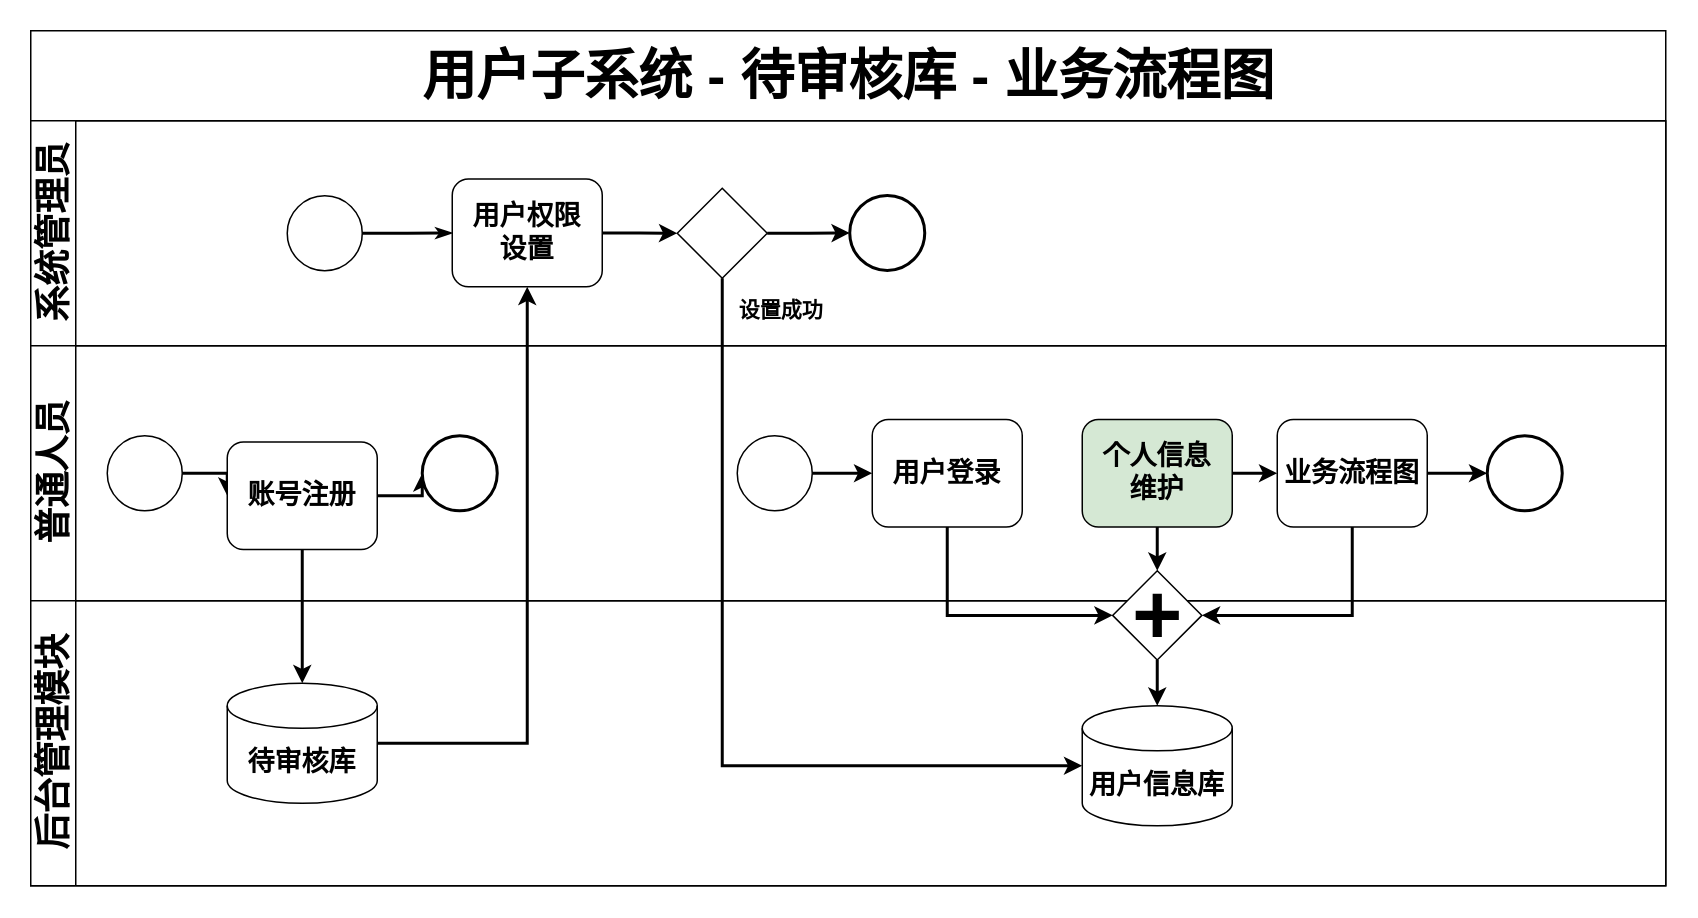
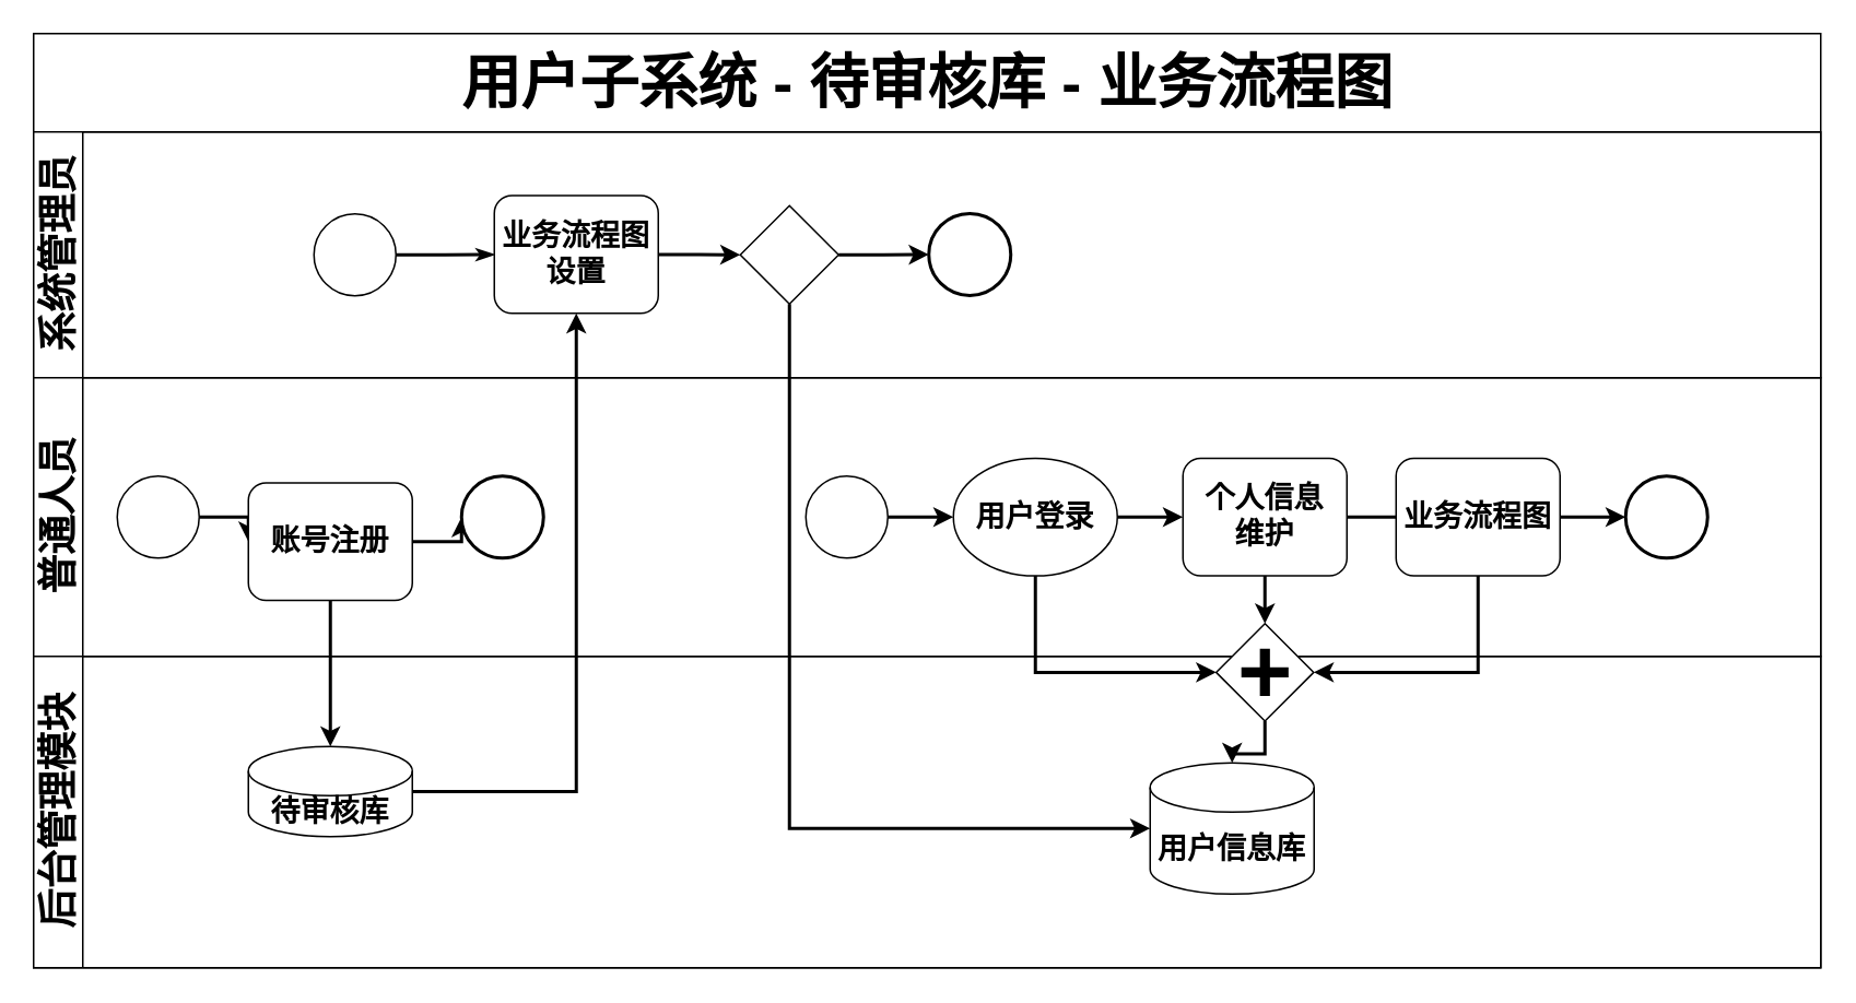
- <mxCell id="10" value="&lt;span style=&quot;font-size: 18px&quot;&gt;&lt;b&gt;用户权限&lt;br&gt;设置&lt;br&gt;&lt;/b&gt;&lt;/span&gt;" style="rounded=1;whiteSpace=wrap;html=1;shadow=0;labelBackgroundColor=none;strokeWidth=1;fontFamily=Verdana;fontSize=8;align=center;" parent="6" vertex="1"><mxGeometry x="281" y="38.88" width="100" height="71.75" as="geometry" /></mxCell>
+ <mxCell id="10" value="&lt;span style=&quot;font-size: 18px&quot;&gt;&lt;b&gt;业务流程图&lt;br&gt;设置&lt;br&gt;&lt;/b&gt;&lt;/span&gt;" style="rounded=1;whiteSpace=wrap;html=1;shadow=0;labelBackgroundColor=none;strokeWidth=1;fontFamily=Verdana;fontSize=8;align=center;" parent="6" vertex="1"><mxGeometry x="281" y="38.88" width="100" height="71.75" as="geometry" /></mxCell>
- <mxCell id="14" value="设置成功" style="text;html=1;strokeColor=none;fillColor=none;align=center;verticalAlign=middle;whiteSpace=wrap;rounded=0;fontSize=14;fontStyle=1" parent="6" vertex="1"><mxGeometry x="461" y="110.63" width="79.01" height="30" as="geometry" /></mxCell>
- <mxCell id="24" value="&lt;span style=&quot;font-size: 18px&quot;&gt;&lt;b&gt;用户登录&lt;br&gt;&lt;/b&gt;&lt;/span&gt;" style="rounded=1;whiteSpace=wrap;html=1;shadow=0;labelBackgroundColor=none;strokeWidth=1;fontFamily=Verdana;fontSize=8;align=center;" parent="15" vertex="1"><mxGeometry x="561" y="49.12" width="100" height="71.75" as="geometry" /></mxCell>
+ <mxCell id="24" value="&lt;span style=&quot;font-size: 18px&quot;&gt;&lt;b&gt;用户登录&lt;br&gt;&lt;/b&gt;&lt;/span&gt;" style="ellipse;whiteSpace=wrap;html=1;shadow=0;labelBackgroundColor=none;strokeWidth=1;fontFamily=Verdana;fontSize=8;align=center;" parent="15" vertex="1"><mxGeometry x="561" y="49.12" width="100" height="71.75" as="geometry" /></mxCell>
+ <mxCell id="23" style="edgeStyle=orthogonalEdgeStyle;rounded=0;orthogonalLoop=1;jettySize=auto;html=1;exitX=1;exitY=0.5;exitDx=0;exitDy=0;entryX=0;entryY=0.5;entryDx=0;entryDy=0;strokeWidth=2;" parent="15" source="24" target="27" edge="1"><mxGeometry relative="1" as="geometry" /></mxCell>
- <mxCell id="27" value="&lt;span style=&quot;font-size: 18px&quot;&gt;&lt;b&gt;个人信息&lt;br&gt;维护&lt;br&gt;&lt;/b&gt;&lt;/span&gt;" style="rounded=1;whiteSpace=wrap;html=1;shadow=0;labelBackgroundColor=none;strokeWidth=1;fontFamily=Verdana;fontSize=8;align=center;fillColor=#d5e8d4;" parent="15" vertex="1"><mxGeometry x="701" y="49.12" width="100" height="71.75" as="geometry" /></mxCell>
+ <mxCell id="27" value="&lt;span style=&quot;font-size: 18px&quot;&gt;&lt;b&gt;个人信息&lt;br&gt;维护&lt;br&gt;&lt;/b&gt;&lt;/span&gt;" style="rounded=1;whiteSpace=wrap;html=1;shadow=0;labelBackgroundColor=none;strokeWidth=1;fontFamily=Verdana;fontSize=8;align=center;" parent="15" vertex="1"><mxGeometry x="701" y="49.12" width="100" height="71.75" as="geometry" /></mxCell>
- <mxCell id="26" style="edgeStyle=orthogonalEdgeStyle;rounded=0;orthogonalLoop=1;jettySize=auto;html=1;exitX=1;exitY=0.5;exitDx=0;exitDy=0;entryX=0;entryY=0.5;entryDx=0;entryDy=0;strokeWidth=2;" parent="15" source="27" target="29" edge="1"><mxGeometry relative="1" as="geometry" /></mxCell>
+ <mxCell id="26" style="edgeStyle=orthogonalEdgeStyle;rounded=0;orthogonalLoop=1;jettySize=auto;html=1;exitX=1;exitY=0.5;exitDx=0;exitDy=0;entryX=0;entryY=0.5;entryDx=0;entryDy=0;strokeWidth=2;endArrow=none;" parent="15" source="27" target="29" edge="1"><mxGeometry relative="1" as="geometry" /></mxCell>
- <mxCell id="31" value="&lt;span style=&quot;font-size: 18px&quot;&gt;&lt;b&gt;待审核库&lt;/b&gt;&lt;/span&gt;" style="shape=cylinder3;whiteSpace=wrap;html=1;boundedLbl=1;backgroundOutline=1;size=15;" parent="30" vertex="1"><mxGeometry x="131" y="55" width="100" height="80" as="geometry" /></mxCell>
+ <mxCell id="31" value="&lt;span style=&quot;font-size: 18px&quot;&gt;&lt;b&gt;待审核库&lt;/b&gt;&lt;/span&gt;" style="shape=cylinder3;whiteSpace=wrap;html=1;boundedLbl=1;backgroundOutline=1;size=15;" parent="30" vertex="1"><mxGeometry x="131" y="55" width="100" height="55" as="geometry" /></mxCell>
- <mxCell id="32" value="&lt;font style=&quot;font-size: 18px&quot;&gt;&lt;b&gt;用户信息库&lt;/b&gt;&lt;/font&gt;" style="shape=cylinder3;whiteSpace=wrap;html=1;boundedLbl=1;backgroundOutline=1;size=15;" parent="30" vertex="1"><mxGeometry x="701" y="70" width="100" height="80" as="geometry" /></mxCell>
+ <mxCell id="32" value="&lt;font style=&quot;font-size: 18px&quot;&gt;&lt;b&gt;用户信息库&lt;/b&gt;&lt;/font&gt;" style="shape=cylinder3;whiteSpace=wrap;html=1;boundedLbl=1;backgroundOutline=1;size=15;" parent="30" vertex="1"><mxGeometry x="681" y="65" width="100" height="80" as="geometry" /></mxCell>
